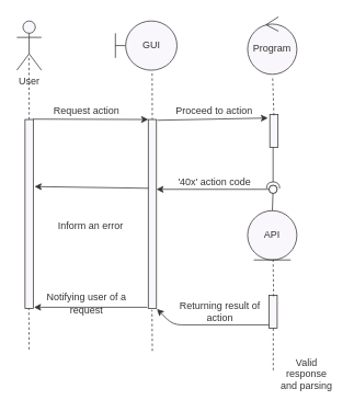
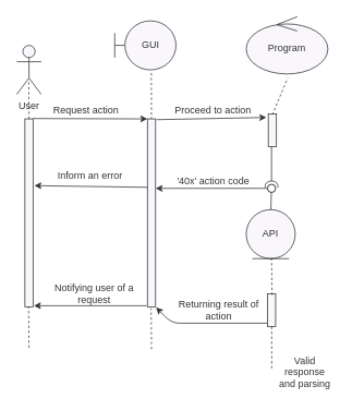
- <mxCell id="2" value="&lt;font color=&quot;#333333&quot;&gt;User&lt;br&gt;&lt;/font&gt;" style="shape=umlActor;verticalLabelPosition=bottom;verticalAlign=top;html=1;fillColor=#F9F7FC;strokeColor=#333333;" vertex="1" parent="1"><mxGeometry x="20" y="25" width="30" height="60" as="geometry" /></mxCell>
+ <mxCell id="2" value="&lt;font color=&quot;#333333&quot;&gt;User&lt;br&gt;&lt;/font&gt;" style="shape=umlActor;verticalLabelPosition=bottom;verticalAlign=top;html=1;fillColor=#F9F7FC;strokeColor=#333333;" vertex="1" parent="1"><mxGeometry x="20" y="55" width="30" height="60" as="geometry" /></mxCell>
- <mxCell id="4" value="Program" style="ellipse;shape=umlControl;whiteSpace=wrap;html=1;strokeColor=#333333;fillColor=#F9F7FC;gradientColor=none;fontColor=#333333;" vertex="1" parent="1"><mxGeometry x="301" y="20" width="60" height="70" as="geometry" /></mxCell>
+ <mxCell id="4" value="Program" style="ellipse;shape=umlControl;whiteSpace=wrap;html=1;strokeColor=#333333;fillColor=#F9F7FC;gradientColor=none;fontColor=#333333;" vertex="1" parent="1"><mxGeometry x="301" y="20" width="100" height="70" as="geometry" /></mxCell>
- <mxCell id="29" value="Inform an error" style="text;html=1;strokeColor=none;fillColor=none;align=center;verticalAlign=middle;whiteSpace=wrap;rounded=0;fontColor=#333333;" vertex="1" parent="1"><mxGeometry x="60" y="265" width="100" height="20" as="geometry" /></mxCell>
+ <mxCell id="29" value="Inform an error" style="text;html=1;strokeColor=none;fillColor=none;align=center;verticalAlign=middle;whiteSpace=wrap;rounded=0;fontColor=#333333;" vertex="1" parent="1"><mxGeometry x="60" y="205" width="100" height="20" as="geometry" /></mxCell>
- <mxCell id="32" value="Notifying user of a request" style="text;html=1;strokeColor=none;fillColor=none;align=center;verticalAlign=middle;whiteSpace=wrap;rounded=0;fontColor=#333333;" vertex="1" parent="1"><mxGeometry x="50" y="359" width="110" height="20" as="geometry" /></mxCell>
+ <mxCell id="32" value="Notifying user of a request" style="text;html=1;strokeColor=none;fillColor=none;align=center;verticalAlign=middle;whiteSpace=wrap;rounded=0;fontColor=#333333;" vertex="1" parent="1"><mxGeometry x="60" y="349" width="110" height="20" as="geometry" /></mxCell>
